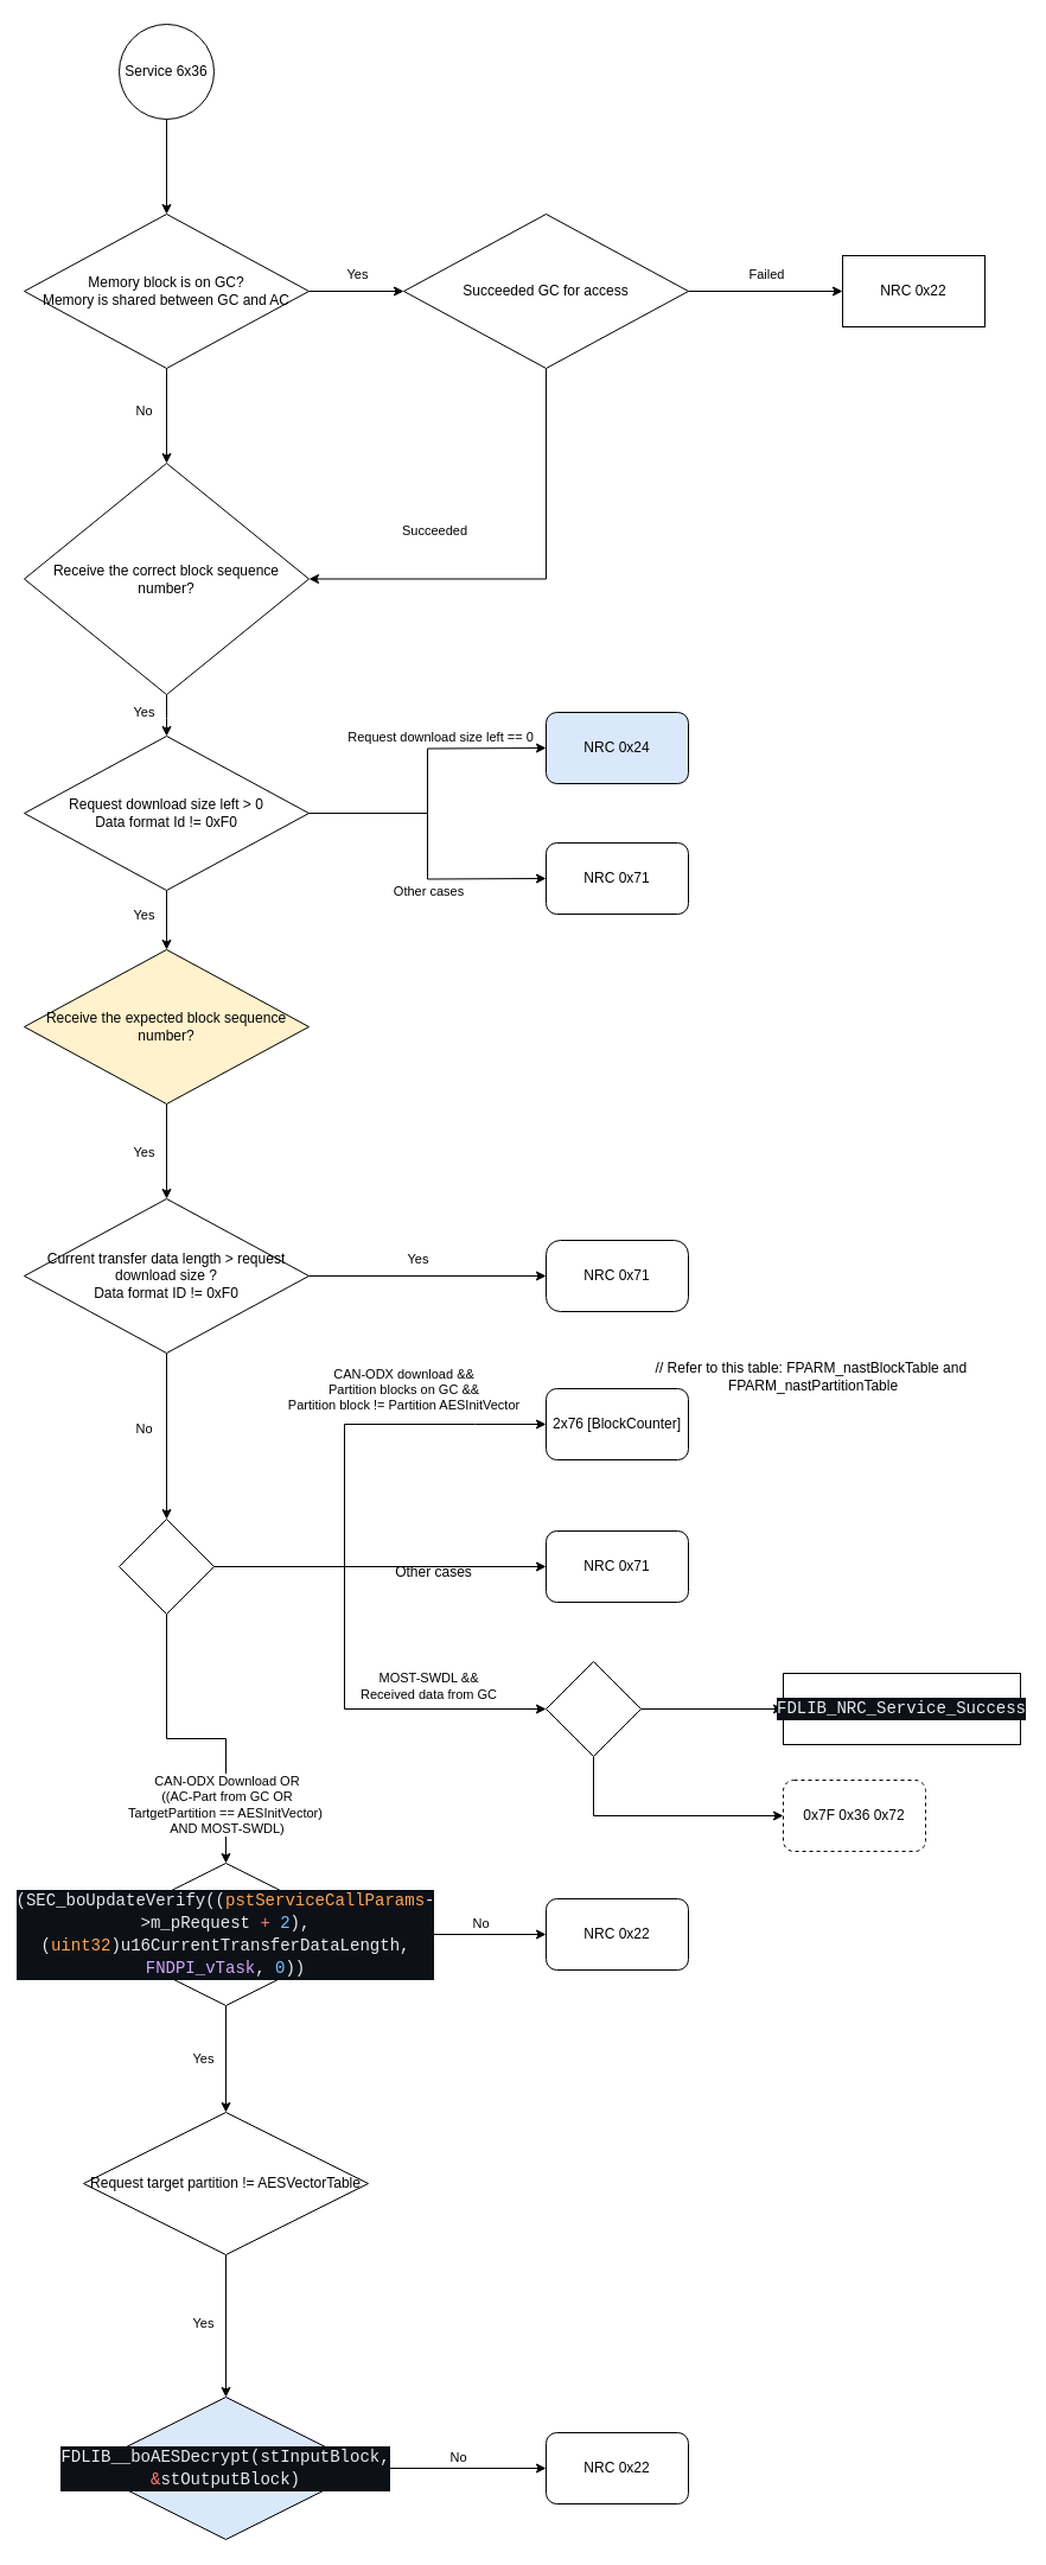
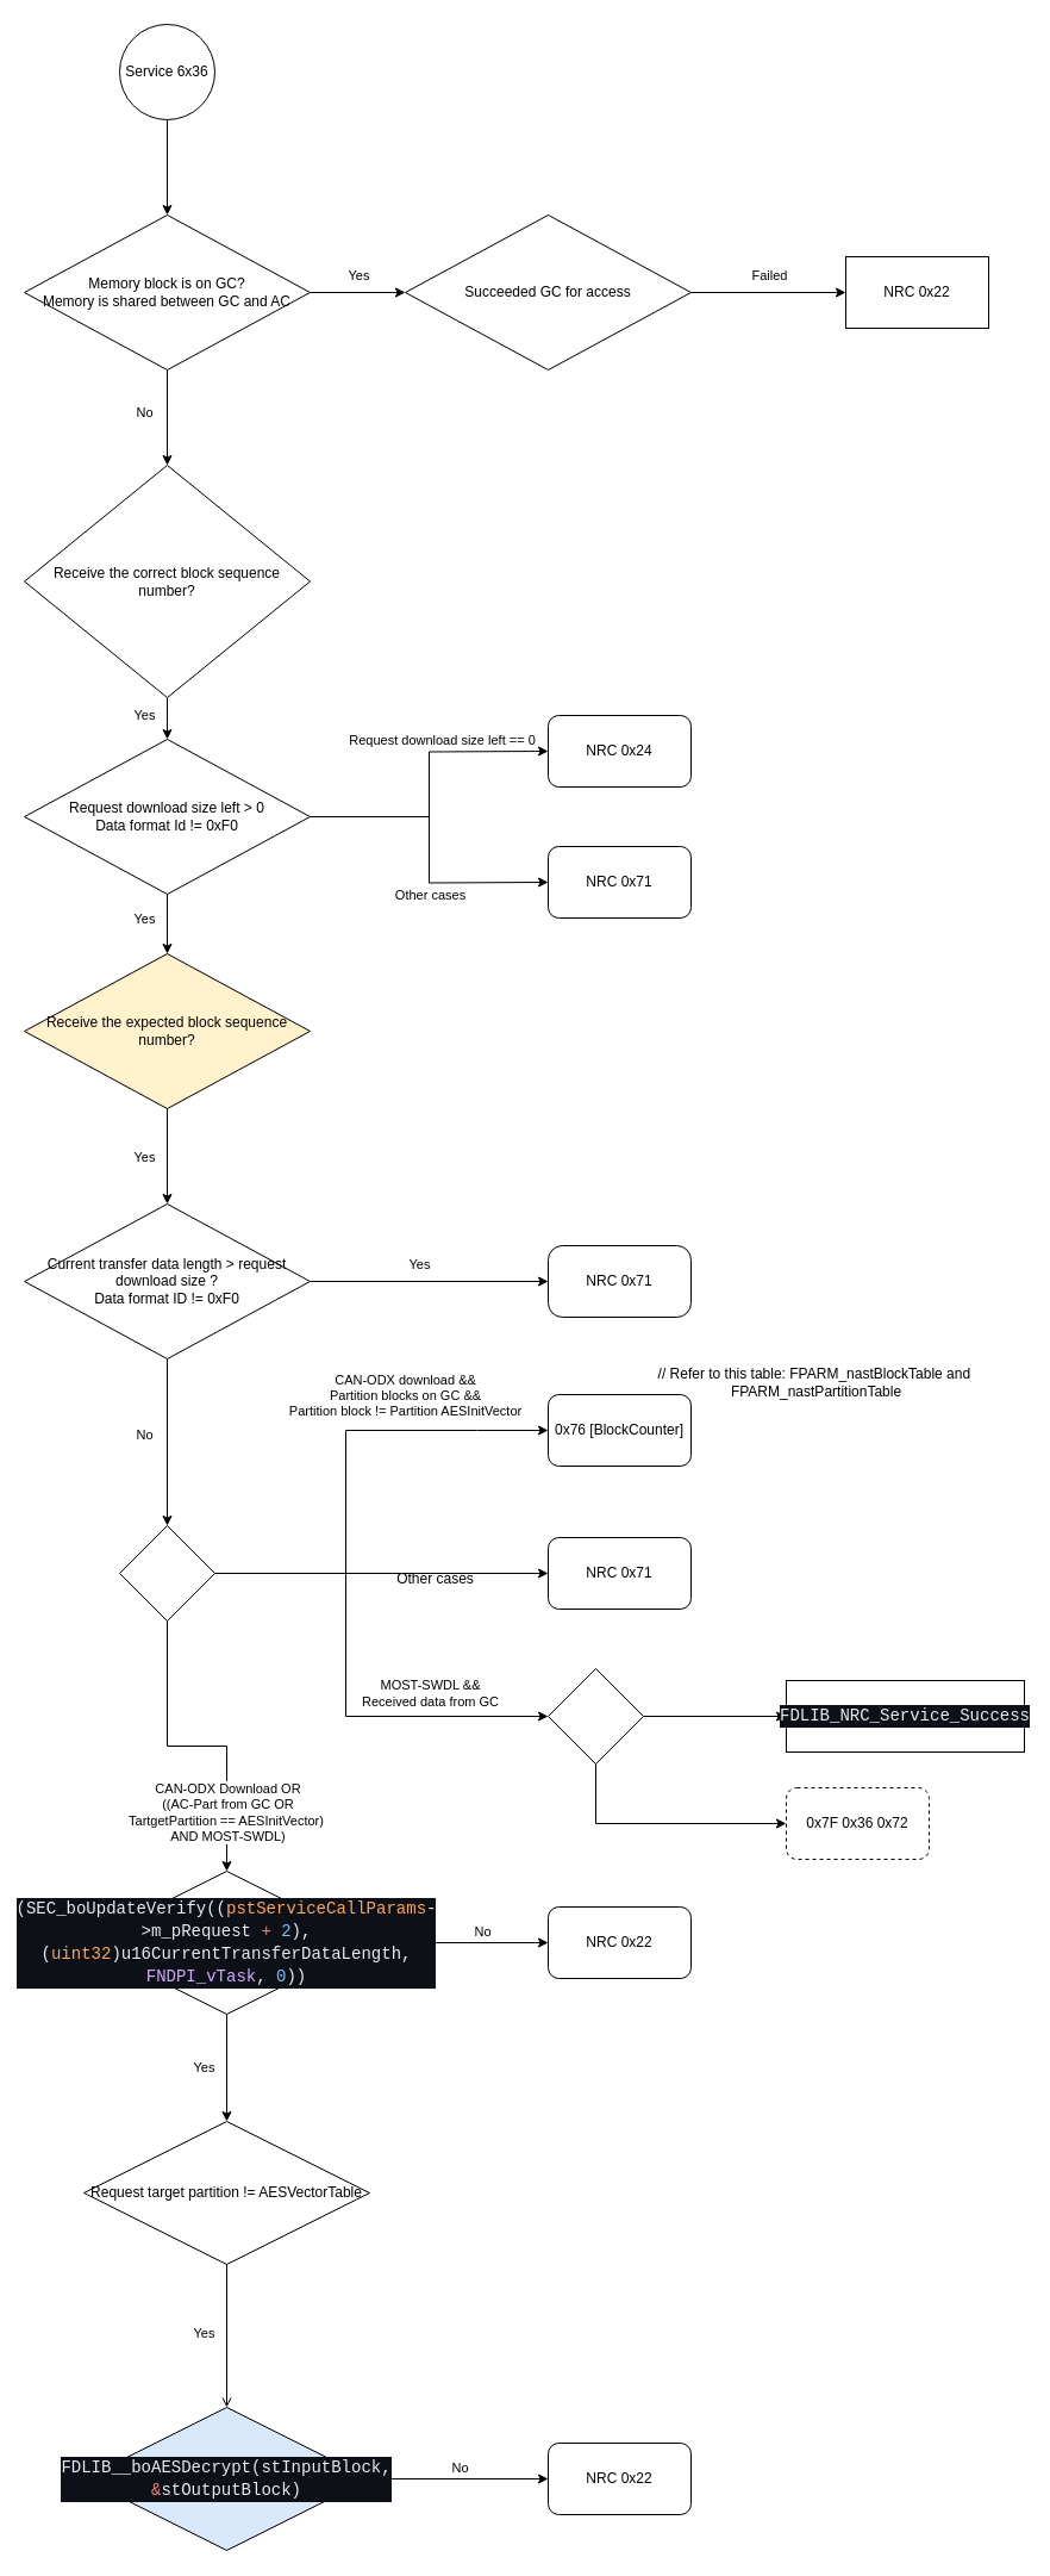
- <mxCell id="14" style="edgeStyle=orthogonalEdgeStyle;rounded=0;orthogonalLoop=1;jettySize=auto;html=1;entryX=1;entryY=0.5;entryDx=0;entryDy=0;exitX=0.5;exitY=1;exitDx=0;exitDy=0;" edge="1" parent="1" source="16" target="11"><mxGeometry relative="1" as="geometry" /></mxCell>
- <mxCell id="15" value="Succeeded" style="edgeLabel;html=1;align=center;verticalAlign=middle;resizable=0;points=[];" vertex="1" connectable="0" parent="14"><mxGeometry x="-0.674" y="-2" relative="1" as="geometry"><mxPoint x="-93" y="74" as="offset" /></mxGeometry></mxCell>
- <mxCell id="33" value="NRC 0x24" style="rounded=1;whiteSpace=wrap;html=1;fillColor=#dae8fc;" vertex="1" parent="1"><mxGeometry x="460" y="600" width="120" height="60" as="geometry" /></mxCell>
+ <mxCell id="33" value="NRC 0x24" style="rounded=1;whiteSpace=wrap;html=1;" vertex="1" parent="1"><mxGeometry x="460" y="600" width="120" height="60" as="geometry" /></mxCell>
- <mxCell id="47" value="2x76 [BlockCounter]" style="rounded=1;whiteSpace=wrap;html=1;" vertex="1" parent="1"><mxGeometry x="460" y="1170" width="120" height="60" as="geometry" /></mxCell>
+ <mxCell id="47" value="0x76 [BlockCounter]" style="rounded=1;whiteSpace=wrap;html=1;" vertex="1" parent="1"><mxGeometry x="460" y="1170" width="120" height="60" as="geometry" /></mxCell>
- <mxCell id="59" value="" style="edgeStyle=orthogonalEdgeStyle;rounded=0;orthogonalLoop=1;jettySize=auto;html=1;entryX=0.5;entryY=0;entryDx=0;entryDy=0;" edge="1" parent="1" source="61" target="64"><mxGeometry relative="1" as="geometry"><mxPoint x="190" y="1900" as="targetPoint" /></mxGeometry></mxCell>
+ <mxCell id="59" value="" style="edgeStyle=orthogonalEdgeStyle;rounded=0;orthogonalLoop=1;jettySize=auto;html=1;entryX=0.5;entryY=0;entryDx=0;entryDy=0;endArrow=open;" edge="1" parent="1" source="61" target="64"><mxGeometry relative="1" as="geometry"><mxPoint x="190" y="1900" as="targetPoint" /></mxGeometry></mxCell>
